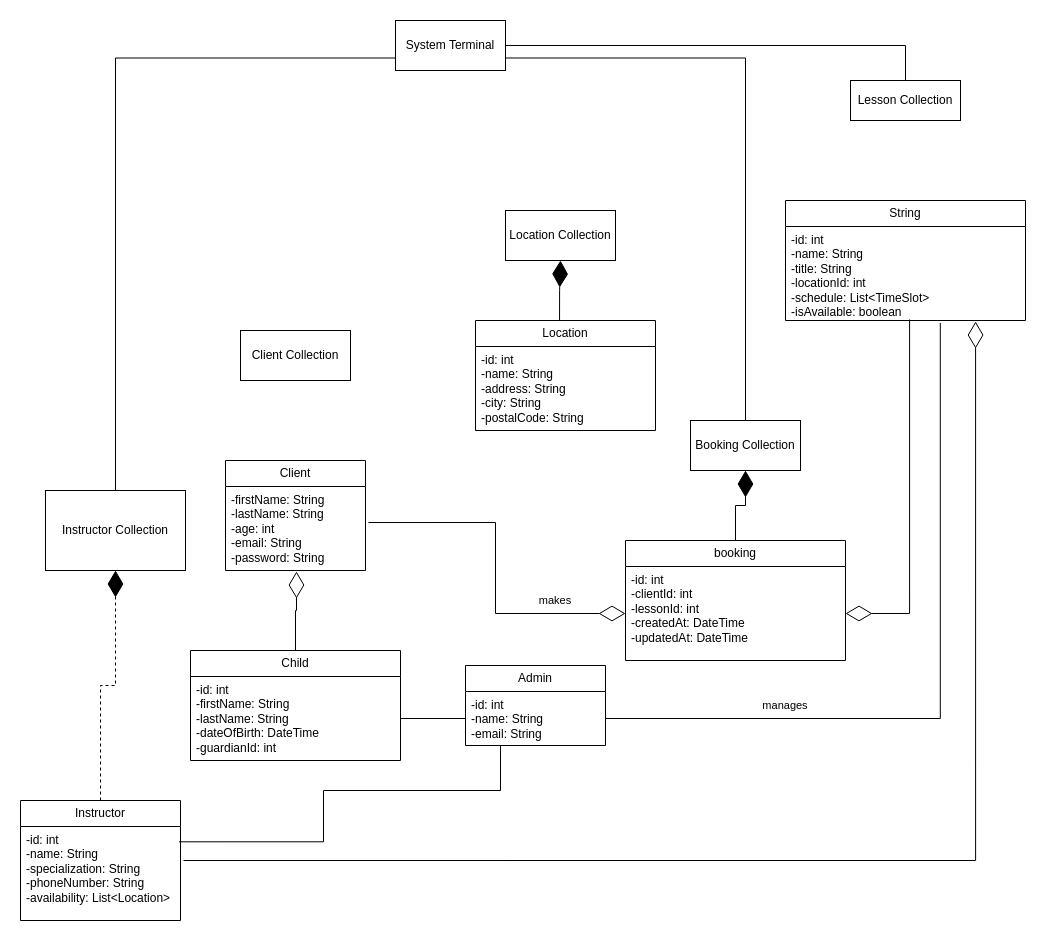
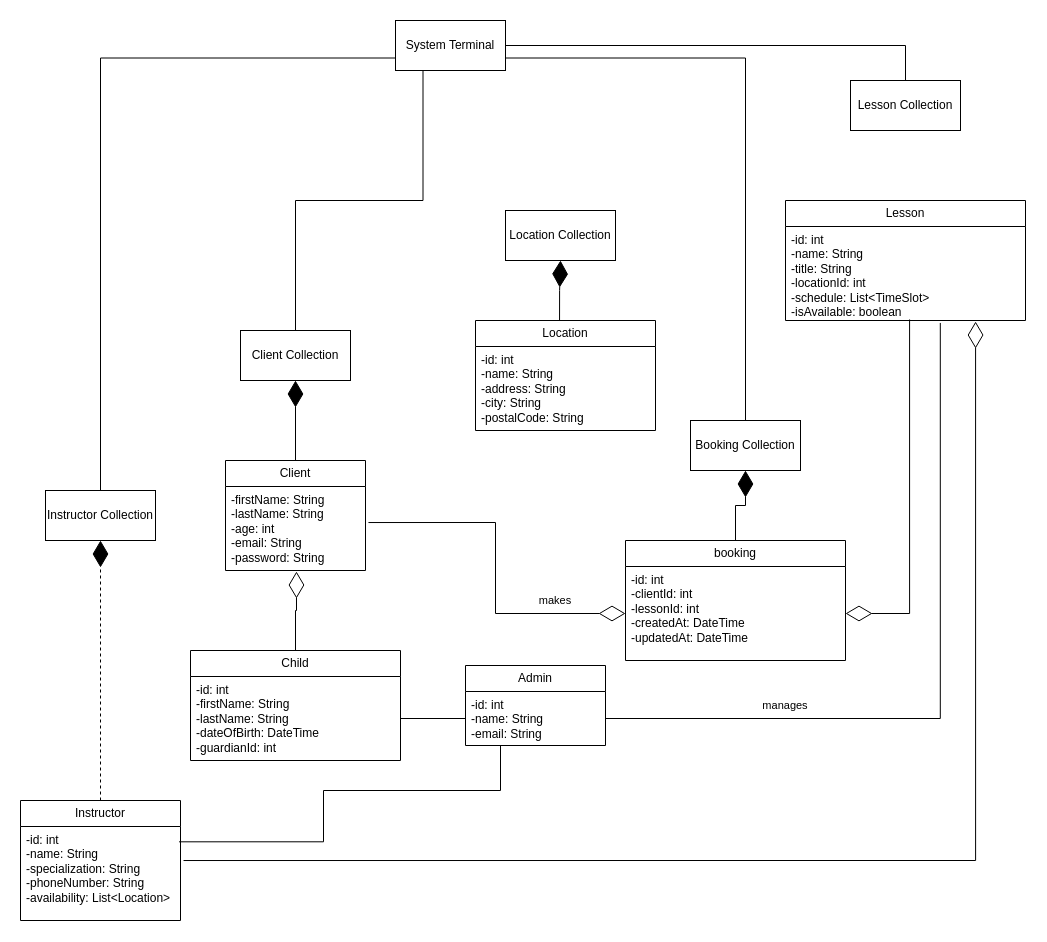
- <mxCell id="18" value="Lesson Collection" style="html=1;whiteSpace=wrap;" vertex="1" parent="1"><mxGeometry x="850" y="80" width="110" height="40" as="geometry" /></mxCell>
+ <mxCell id="18" value="Lesson Collection" style="html=1;whiteSpace=wrap;" vertex="1" parent="1"><mxGeometry x="850" y="80" width="110" height="50" as="geometry" /></mxCell>
+ <mxCell id="29" value="" style="endArrow=none;html=1;rounded=0;strokeColor=default;align=center;verticalAlign=middle;fontFamily=Helvetica;fontSize=11;fontColor=default;labelBackgroundColor=default;edgeStyle=orthogonalEdgeStyle;entryX=0.25;entryY=1;entryDx=0;entryDy=0;exitX=0.5;exitY=0;exitDx=0;exitDy=0;" edge="1" parent="1" source="27" target="16"><mxGeometry width="50" height="50" relative="1" as="geometry"><mxPoint x="265" y="290" as="sourcePoint" /><mxPoint x="315" y="240" as="targetPoint" /></mxGeometry></mxCell>
- <mxCell id="10" value="String" style="swimlane;fontStyle=0;childLayout=stackLayout;horizontal=1;startSize=26;fillColor=none;horizontalStack=0;resizeParent=1;resizeParentMax=0;resizeLast=0;collapsible=1;marginBottom=0;whiteSpace=wrap;html=1;" vertex="1" parent="1"><mxGeometry x="785" y="200" width="240" height="120" as="geometry" /></mxCell>
+ <mxCell id="10" value="Lesson" style="swimlane;fontStyle=0;childLayout=stackLayout;horizontal=1;startSize=26;fillColor=none;horizontalStack=0;resizeParent=1;resizeParentMax=0;resizeLast=0;collapsible=1;marginBottom=0;whiteSpace=wrap;html=1;" vertex="1" parent="1"><mxGeometry x="785" y="200" width="240" height="120" as="geometry" /></mxCell>
+ <mxCell id="28" value="" style="endArrow=diamondThin;endFill=1;endSize=24;html=1;rounded=0;strokeColor=default;align=center;verticalAlign=middle;fontFamily=Helvetica;fontSize=11;fontColor=default;labelBackgroundColor=default;edgeStyle=orthogonalEdgeStyle;entryX=0.5;entryY=1;entryDx=0;entryDy=0;exitX=0.5;exitY=0;exitDx=0;exitDy=0;" edge="1" parent="1" source="4" target="27"><mxGeometry width="160" relative="1" as="geometry"><mxPoint x="145" y="420" as="sourcePoint" /><mxPoint x="305" y="420" as="targetPoint" /></mxGeometry></mxCell>
- <mxCell id="30" value="Instructor Collection" style="html=1;whiteSpace=wrap;" vertex="1" parent="1"><mxGeometry x="45" y="490" width="140" height="80" as="geometry" /></mxCell>
+ <mxCell id="30" value="Instructor Collection" style="html=1;whiteSpace=wrap;" vertex="1" parent="1"><mxGeometry x="45" y="490" width="110" height="50" as="geometry" /></mxCell>
